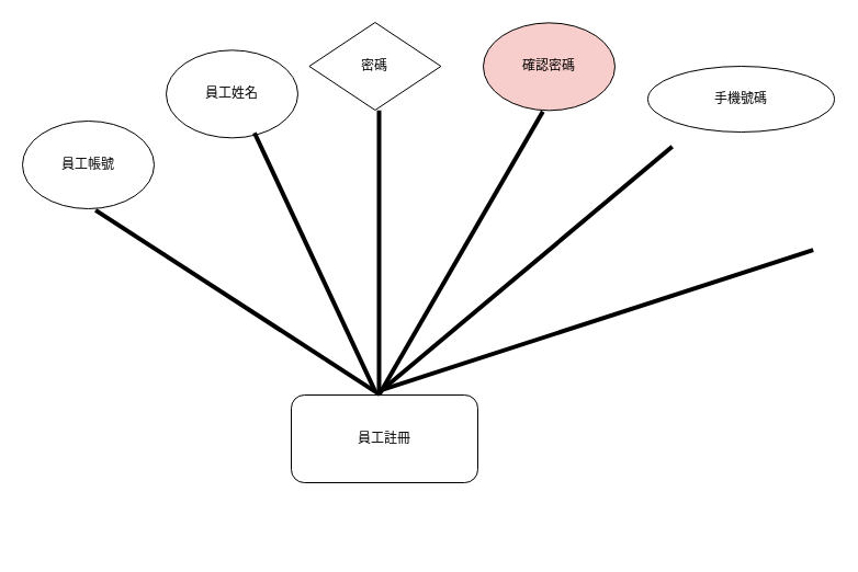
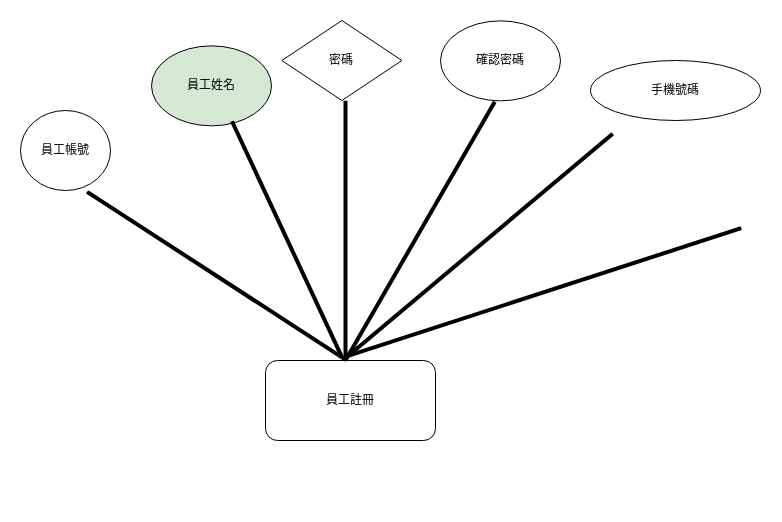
- <mxCell id="6" value="確認密碼" style="ellipse;whiteSpace=wrap;html=1;fillColor=#f8cecc;" vertex="1" parent="1"><mxGeometry x="440" y="20.35" width="120" height="80" as="geometry" /></mxCell>
+ <mxCell id="6" value="確認密碼" style="ellipse;whiteSpace=wrap;html=1;" vertex="1" parent="1"><mxGeometry x="440" y="20.35" width="120" height="80" as="geometry" /></mxCell>
- <mxCell id="4" value="員工姓名" style="ellipse;whiteSpace=wrap;html=1;" vertex="1" parent="1"><mxGeometry x="151" y="45.35" width="120" height="80" as="geometry" /></mxCell>
+ <mxCell id="4" value="員工姓名" style="ellipse;whiteSpace=wrap;html=1;fillColor=#d5e8d4;" vertex="1" parent="1"><mxGeometry x="151" y="45.35" width="120" height="80" as="geometry" /></mxCell>
- <mxCell id="3" value="員工帳號" style="ellipse;whiteSpace=wrap;html=1;" vertex="1" parent="1"><mxGeometry x="20" y="110" width="120" height="80" as="geometry" /></mxCell>
+ <mxCell id="3" value="員工帳號" style="ellipse;whiteSpace=wrap;html=1;" vertex="1" parent="1"><mxGeometry x="20" y="110" width="90" height="80" as="geometry" /></mxCell>
